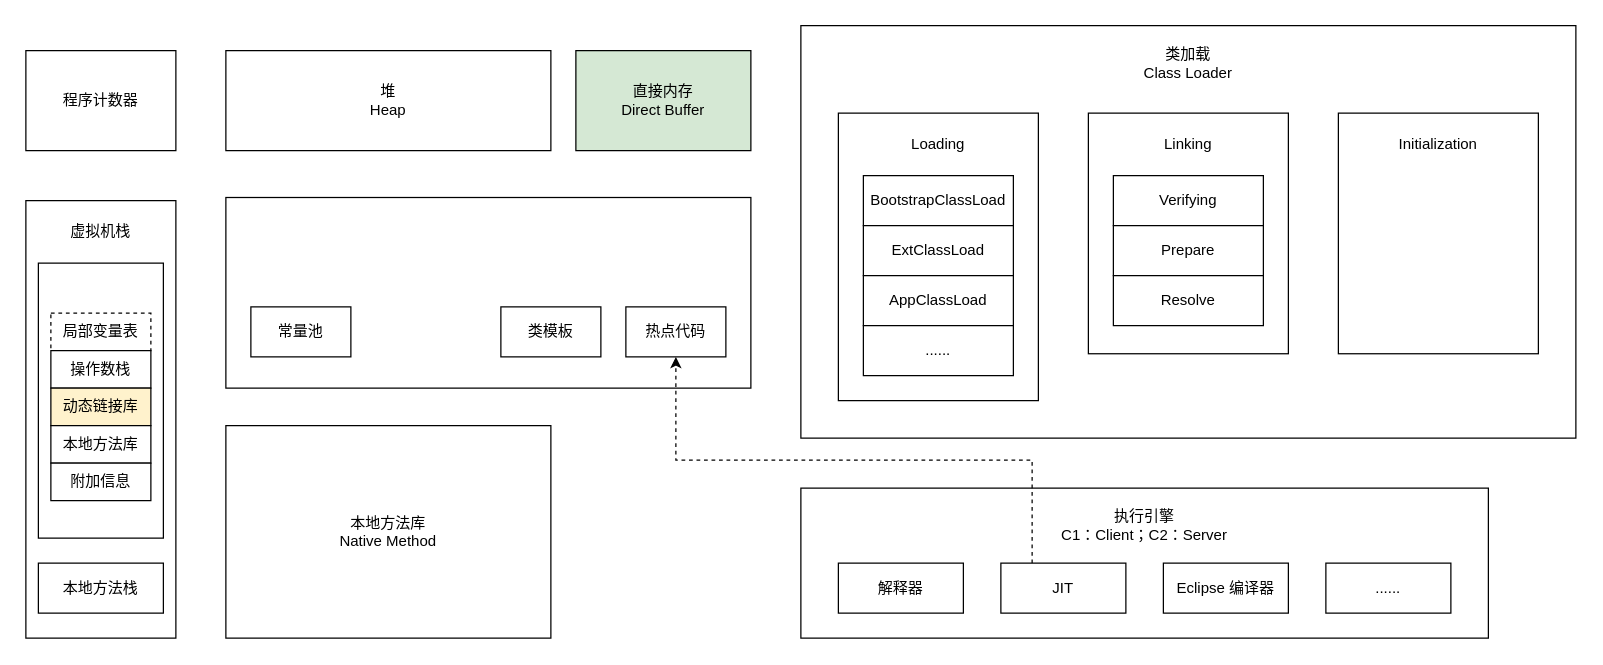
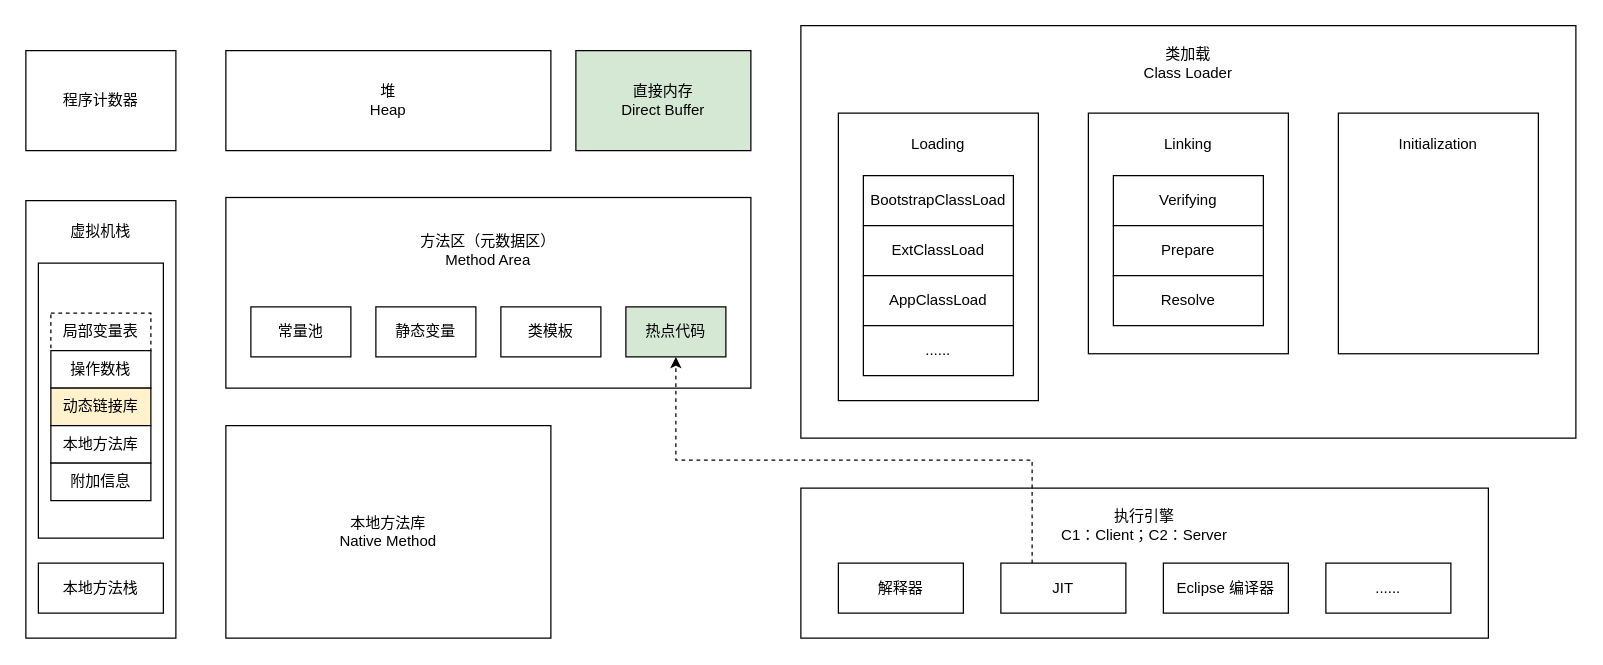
+ <mxCell id="19" value="方法区（元数据区）&lt;br&gt;Method Area" style="text;html=1;strokeColor=none;fillColor=none;align=center;verticalAlign=middle;whiteSpace=wrap;rounded=0;" vertex="1" parent="1"><mxGeometry x="305" y="180" width="170" height="40" as="geometry" /></mxCell>
+ <mxCell id="16" value="静态变量" style="rounded=0;whiteSpace=wrap;html=1;" vertex="1" parent="1"><mxGeometry x="300" y="245" width="80" height="40" as="geometry" /></mxCell>
- <mxCell id="18" value="热点代码" style="rounded=0;whiteSpace=wrap;html=1;" vertex="1" parent="1"><mxGeometry x="500" y="245" width="80" height="40" as="geometry" /></mxCell>
+ <mxCell id="18" value="热点代码" style="rounded=0;whiteSpace=wrap;html=1;fillColor=#d5e8d4;" vertex="1" parent="1"><mxGeometry x="500" y="245" width="80" height="40" as="geometry" /></mxCell>
